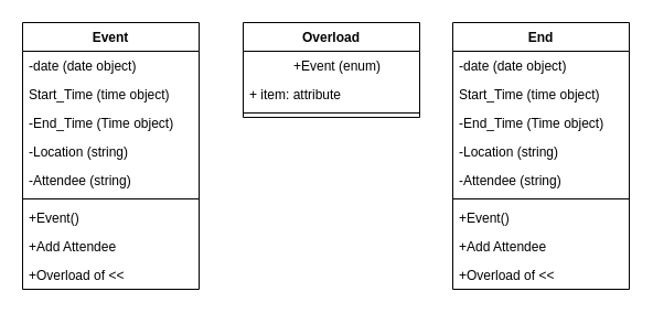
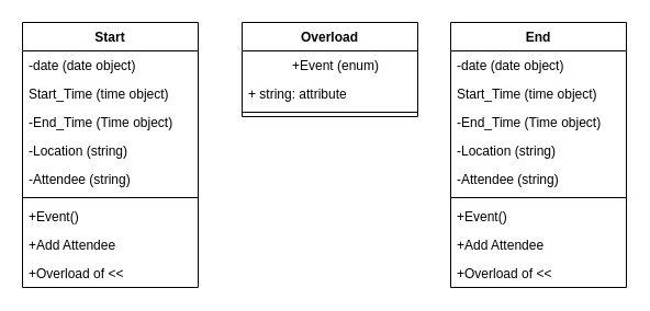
- <mxCell id="2" value="Event" style="swimlane;fontStyle=1;align=center;verticalAlign=top;childLayout=stackLayout;horizontal=1;startSize=26;horizontalStack=0;resizeParent=1;resizeParentMax=0;resizeLast=0;collapsible=1;marginBottom=0;whiteSpace=wrap;html=1;" vertex="1" parent="1"><mxGeometry x="20" y="20" width="160" height="242" as="geometry" /></mxCell>
+ <mxCell id="2" value="Start" style="swimlane;fontStyle=1;align=center;verticalAlign=top;childLayout=stackLayout;horizontal=1;startSize=26;horizontalStack=0;resizeParent=1;resizeParentMax=0;resizeLast=0;collapsible=1;marginBottom=0;whiteSpace=wrap;html=1;" vertex="1" parent="1"><mxGeometry x="20" y="20" width="160" height="242" as="geometry" /></mxCell>
- <mxCell id="14" value="+ item: attribute" style="text;strokeColor=none;fillColor=none;align=left;verticalAlign=top;spacingLeft=4;spacingRight=4;overflow=hidden;rotatable=0;points=[[0,0.5],[1,0.5]];portConstraint=eastwest;whiteSpace=wrap;html=1;" vertex="1" parent="12"><mxGeometry y="52" width="160" height="26" as="geometry" /></mxCell>
+ <mxCell id="14" value="+ string: attribute" style="text;strokeColor=none;fillColor=none;align=left;verticalAlign=top;spacingLeft=4;spacingRight=4;overflow=hidden;rotatable=0;points=[[0,0.5],[1,0.5]];portConstraint=eastwest;whiteSpace=wrap;html=1;" vertex="1" parent="12"><mxGeometry y="52" width="160" height="26" as="geometry" /></mxCell>
